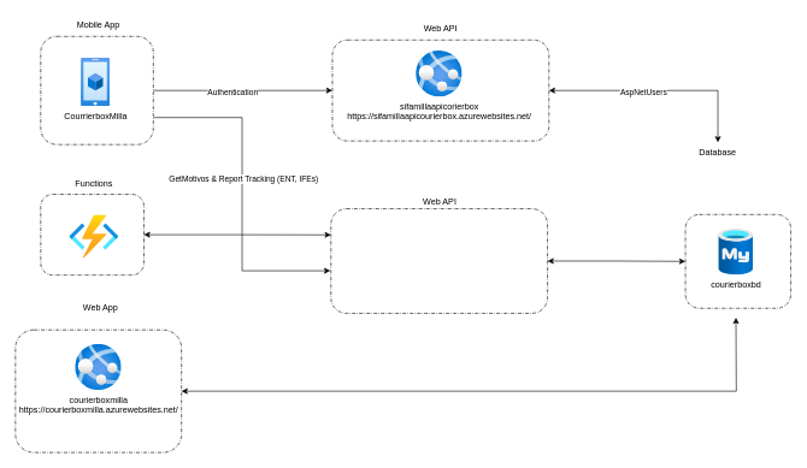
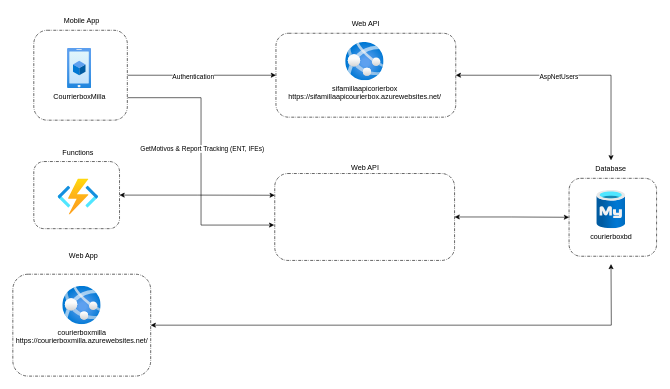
- <mxCell id="20" value="Database" style="text;html=1;strokeColor=none;fillColor=none;align=center;verticalAlign=middle;whiteSpace=wrap;rounded=0;" vertex="1" parent="1"><mxGeometry x="959" y="197" width="68" height="30" as="geometry" /></mxCell>
+ <mxCell id="20" value="Database" style="text;html=1;strokeColor=none;fillColor=none;align=center;verticalAlign=middle;whiteSpace=wrap;rounded=0;" vertex="1" parent="1"><mxGeometry x="984" y="267" width="68" height="30" as="geometry" /></mxCell>
